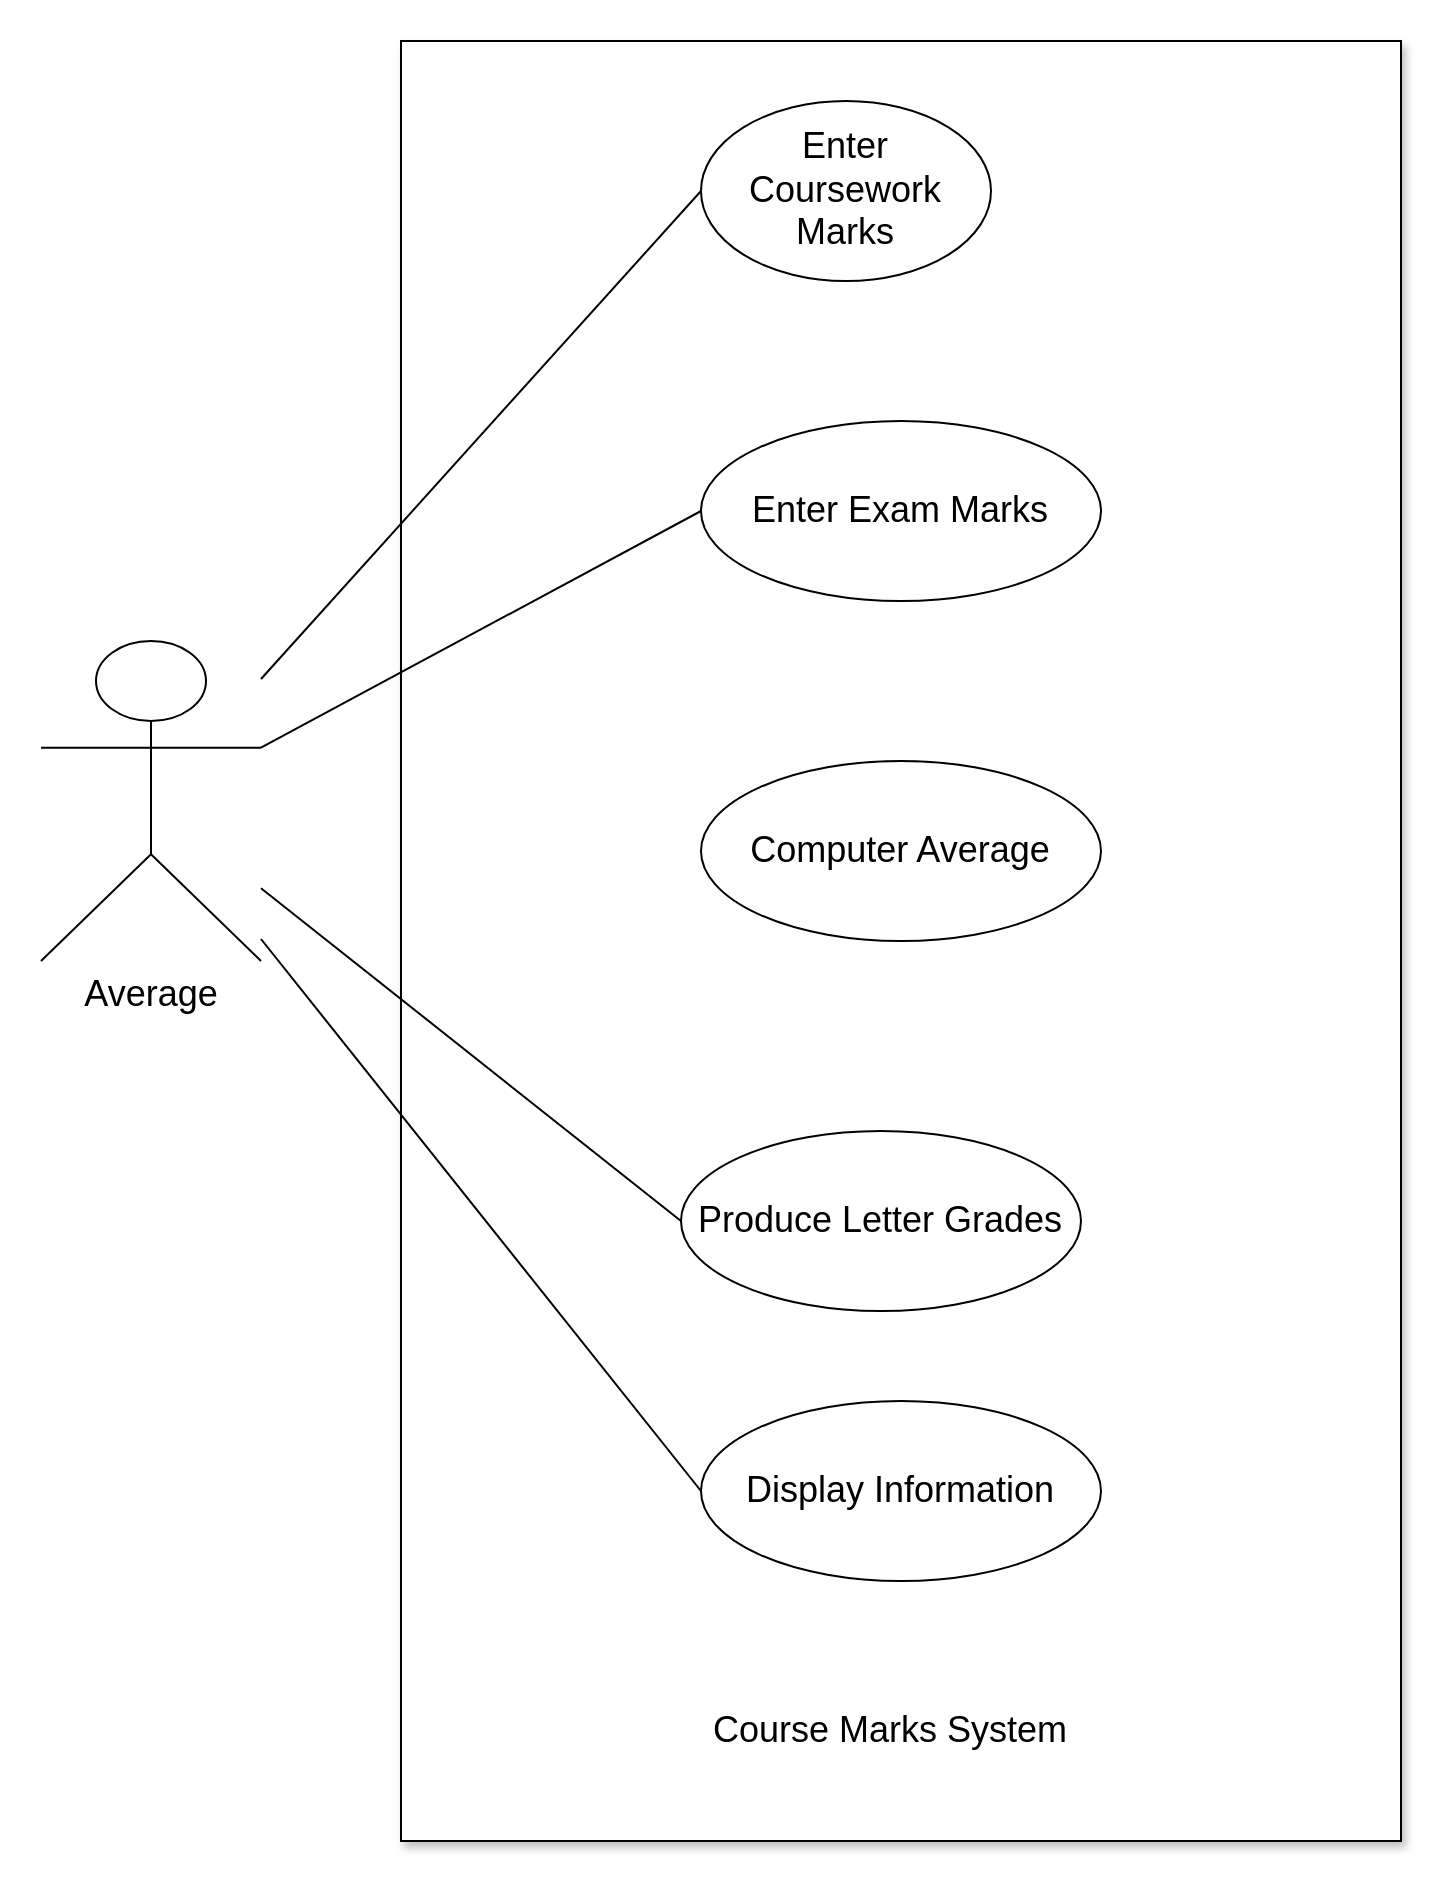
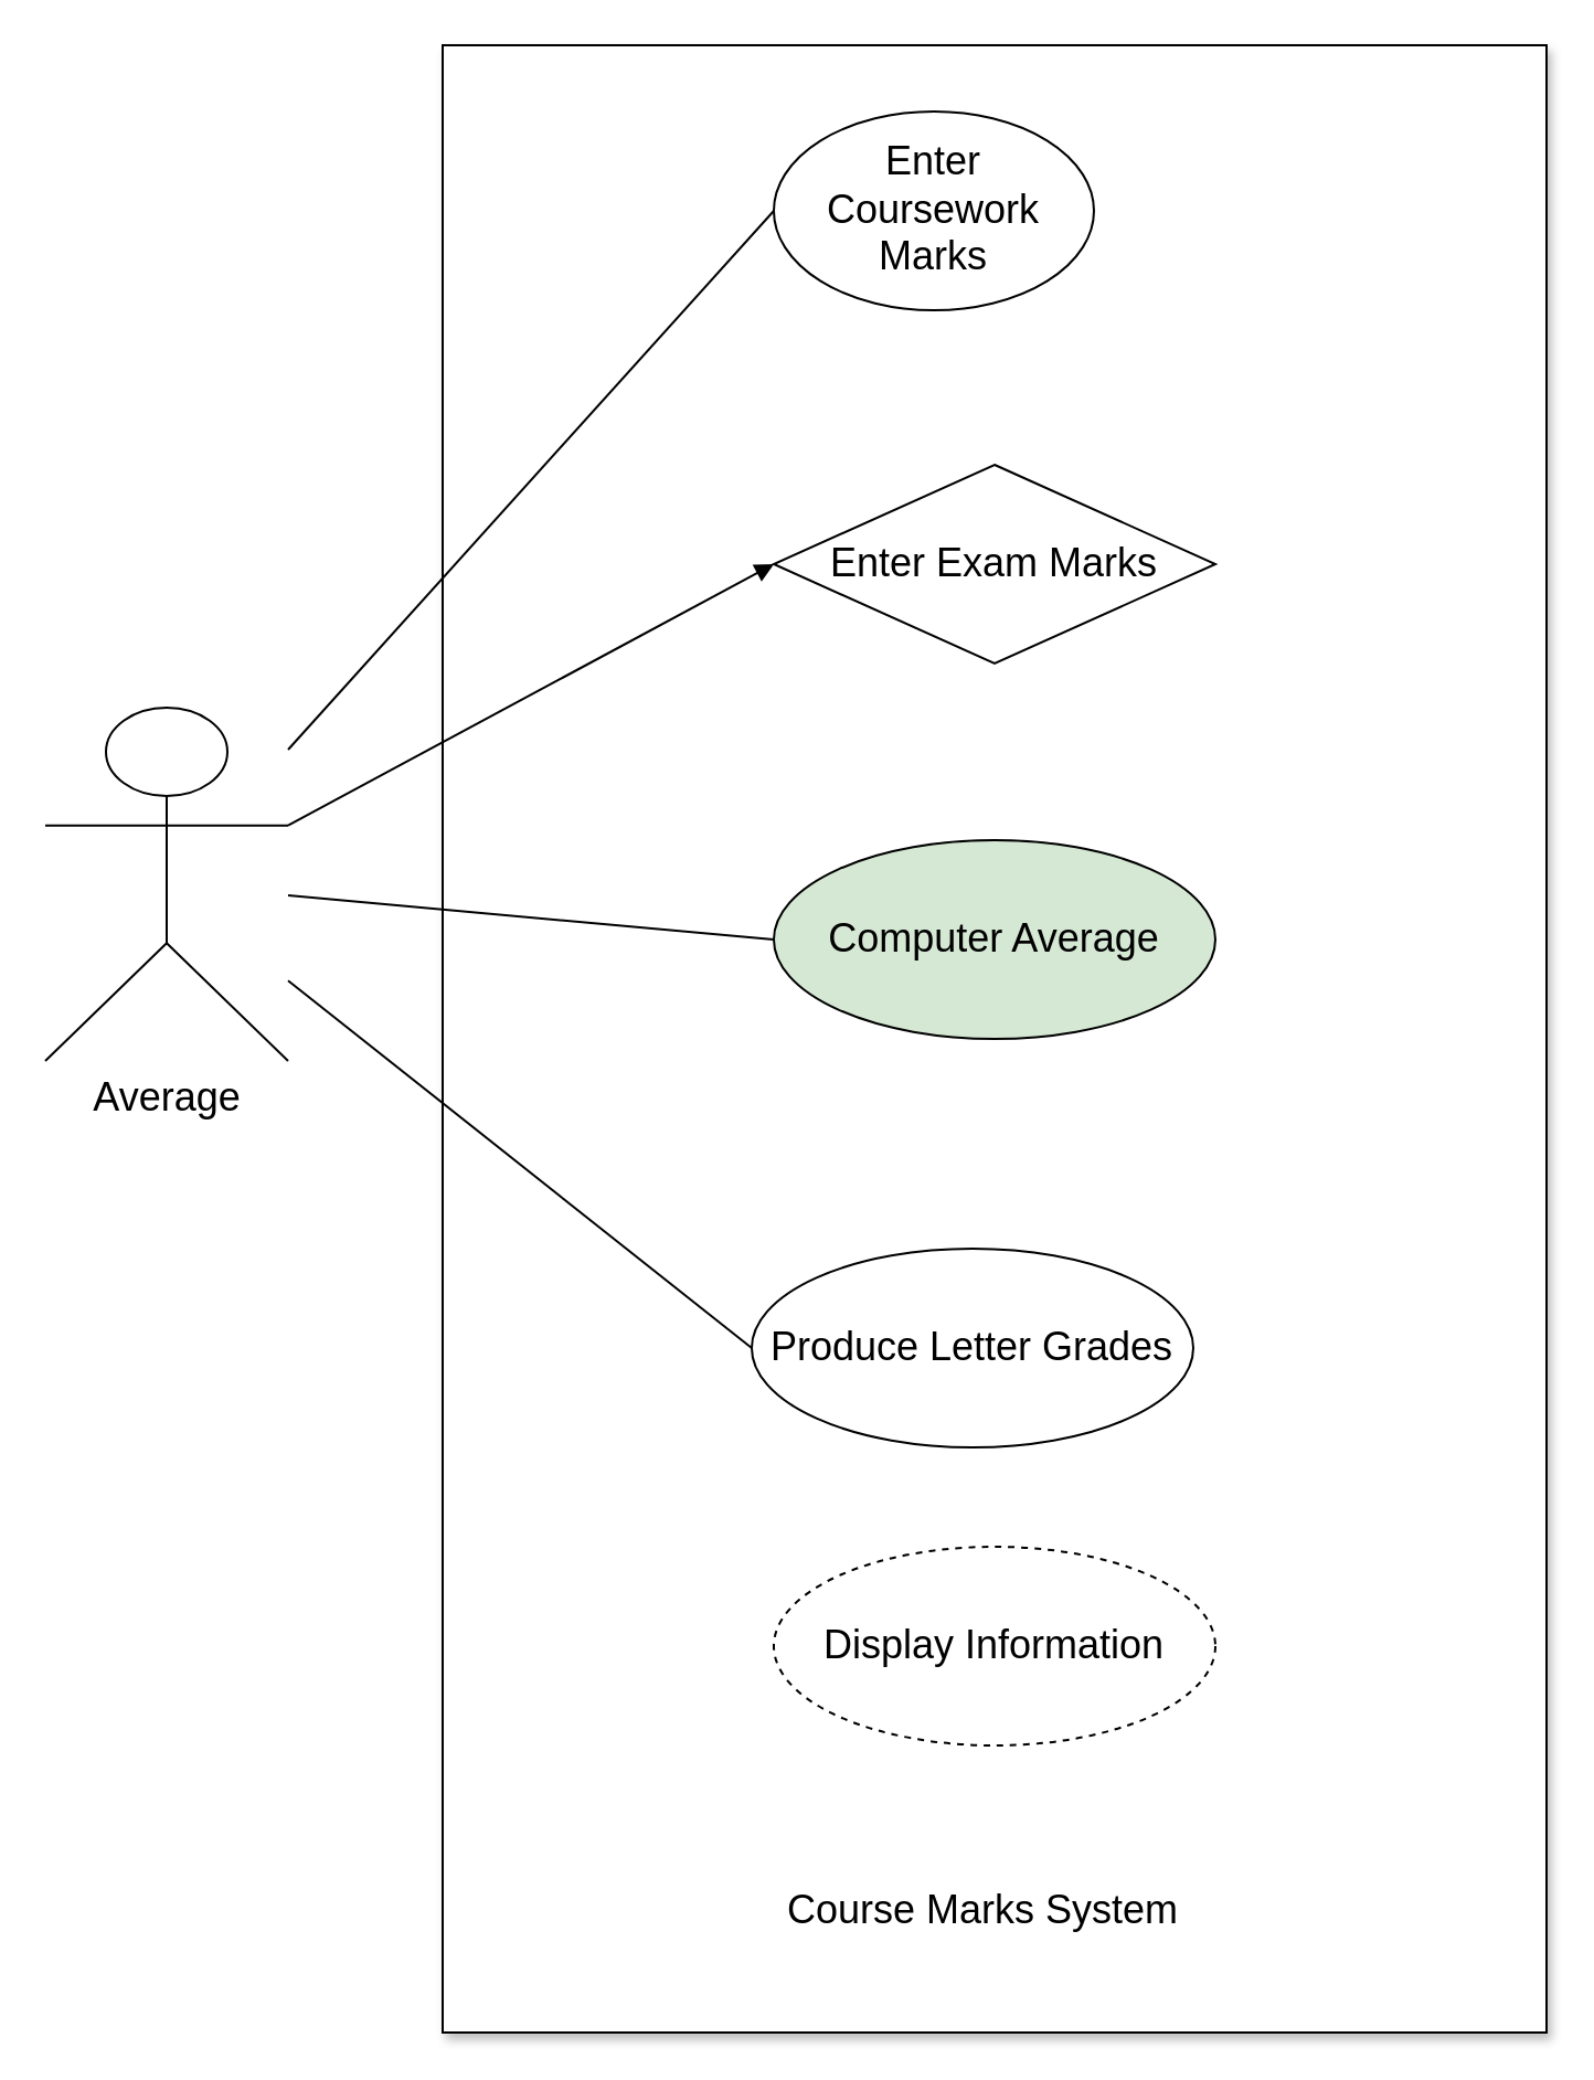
- <mxCell id="5" value="&lt;span style=&quot;font-size: 18px;&quot;&gt;Enter Exam Marks&lt;/span&gt;" style="ellipse;whiteSpace=wrap;html=1;" vertex="1" parent="1"><mxGeometry x="350" y="210" width="200" height="90" as="geometry" /></mxCell>
+ <mxCell id="5" value="&lt;span style=&quot;font-size: 18px;&quot;&gt;Enter Exam Marks&lt;/span&gt;" style="rhombus;whiteSpace=wrap;html=1;" vertex="1" parent="1"><mxGeometry x="350" y="210" width="200" height="90" as="geometry" /></mxCell>
- <mxCell id="13" value="" style="endArrow=none;html=1;rounded=0;entryX=0;entryY=0.5;entryDx=0;entryDy=0;exitX=1;exitY=0.333;exitDx=0;exitDy=0;exitPerimeter=0;" edge="1" parent="1" source="8" target="5"><mxGeometry width="50" height="50" relative="1" as="geometry"><mxPoint x="170" y="379" as="sourcePoint" /><mxPoint x="390" y="135" as="targetPoint" /></mxGeometry></mxCell>
+ <mxCell id="13" value="" style="endArrow=block;html=1;rounded=0;entryX=0;entryY=0.5;entryDx=0;entryDy=0;exitX=1;exitY=0.333;exitDx=0;exitDy=0;exitPerimeter=0;" edge="1" parent="1" source="8" target="5"><mxGeometry width="50" height="50" relative="1" as="geometry"><mxPoint x="170" y="379" as="sourcePoint" /><mxPoint x="390" y="135" as="targetPoint" /></mxGeometry></mxCell>
+ <mxCell id="10" value="" style="endArrow=none;html=1;rounded=0;entryX=0;entryY=0.5;entryDx=0;entryDy=0;" edge="1" parent="1" source="8" target="6"><mxGeometry width="50" height="50" relative="1" as="geometry"><mxPoint x="100" y="594" as="sourcePoint" /><mxPoint x="320" y="350" as="targetPoint" /></mxGeometry></mxCell>
- <mxCell id="6" value="&lt;span style=&quot;font-size: 18px;&quot;&gt;Computer Average&lt;/span&gt;" style="ellipse;whiteSpace=wrap;html=1;" vertex="1" parent="1"><mxGeometry x="350" y="380" width="200" height="90" as="geometry" /></mxCell>
+ <mxCell id="6" value="&lt;span style=&quot;font-size: 18px;&quot;&gt;Computer Average&lt;/span&gt;" style="ellipse;whiteSpace=wrap;html=1;fillColor=#d5e8d4;" vertex="1" parent="1"><mxGeometry x="350" y="380" width="200" height="90" as="geometry" /></mxCell>
- <mxCell id="11" value="" style="endArrow=none;html=1;rounded=0;entryX=0;entryY=0.5;entryDx=0;entryDy=0;" edge="1" parent="1" source="8" target="7"><mxGeometry width="50" height="50" relative="1" as="geometry"><mxPoint x="110" y="769" as="sourcePoint" /><mxPoint x="330" y="525" as="targetPoint" /></mxGeometry></mxCell>
- <mxCell id="7" value="&lt;span style=&quot;font-size: 18px;&quot;&gt;Display Information&lt;/span&gt;" style="ellipse;whiteSpace=wrap;html=1;" vertex="1" parent="1"><mxGeometry x="350" y="700" width="200" height="90" as="geometry" /></mxCell>
+ <mxCell id="7" value="&lt;span style=&quot;font-size: 18px;&quot;&gt;Display Information&lt;/span&gt;" style="ellipse;whiteSpace=wrap;html=1;dashed=1;" vertex="1" parent="1"><mxGeometry x="350" y="700" width="200" height="90" as="geometry" /></mxCell>
